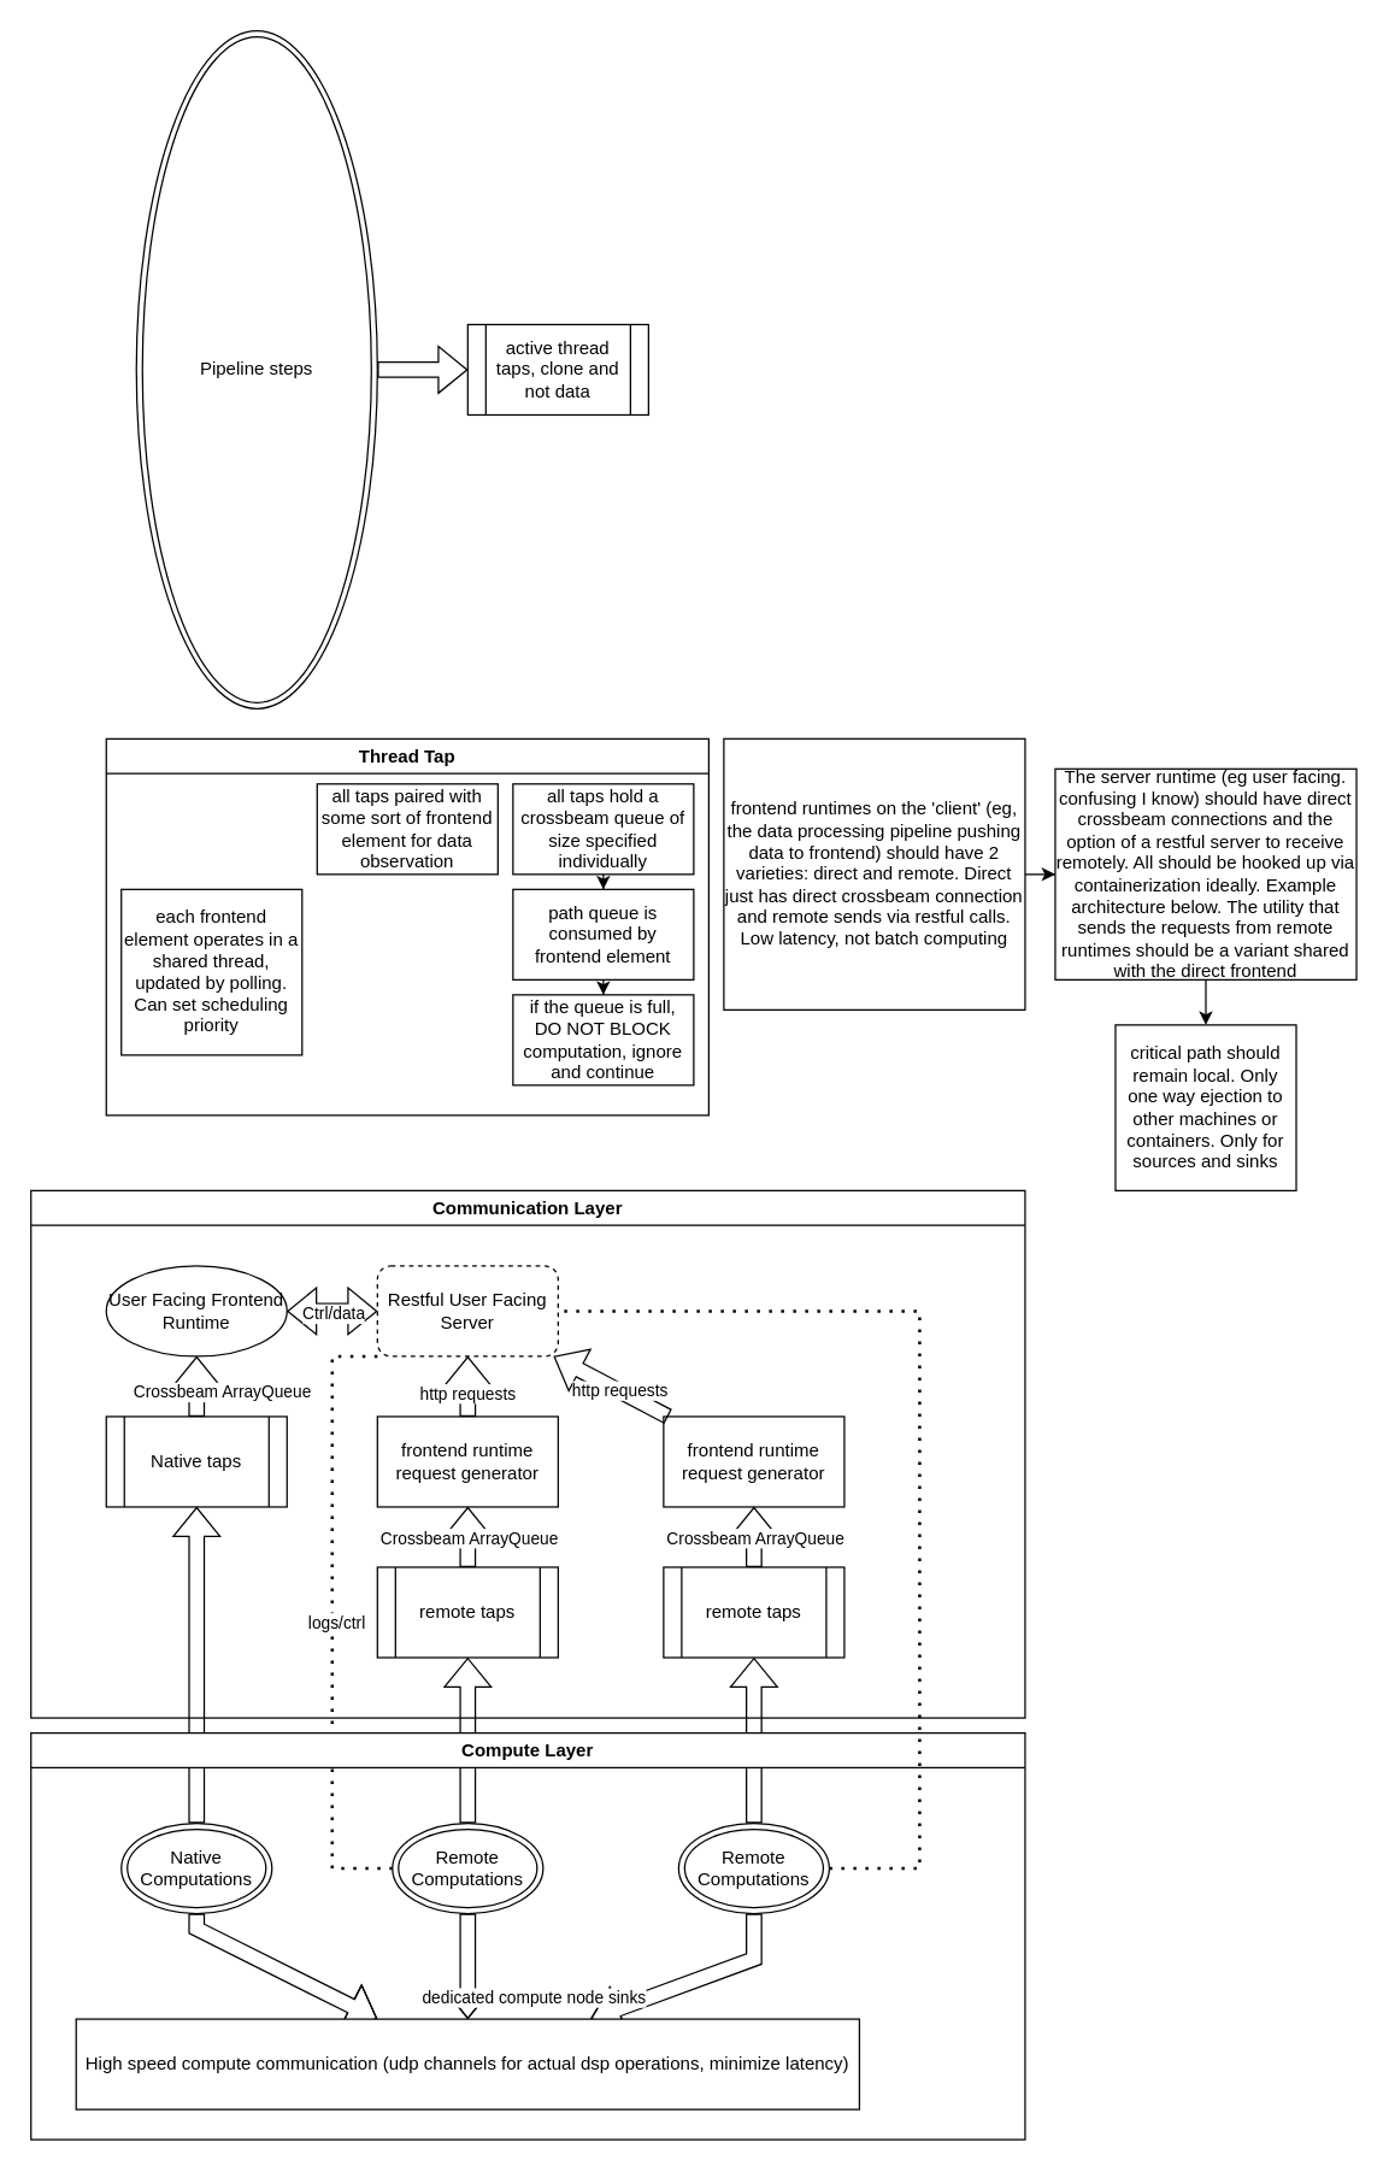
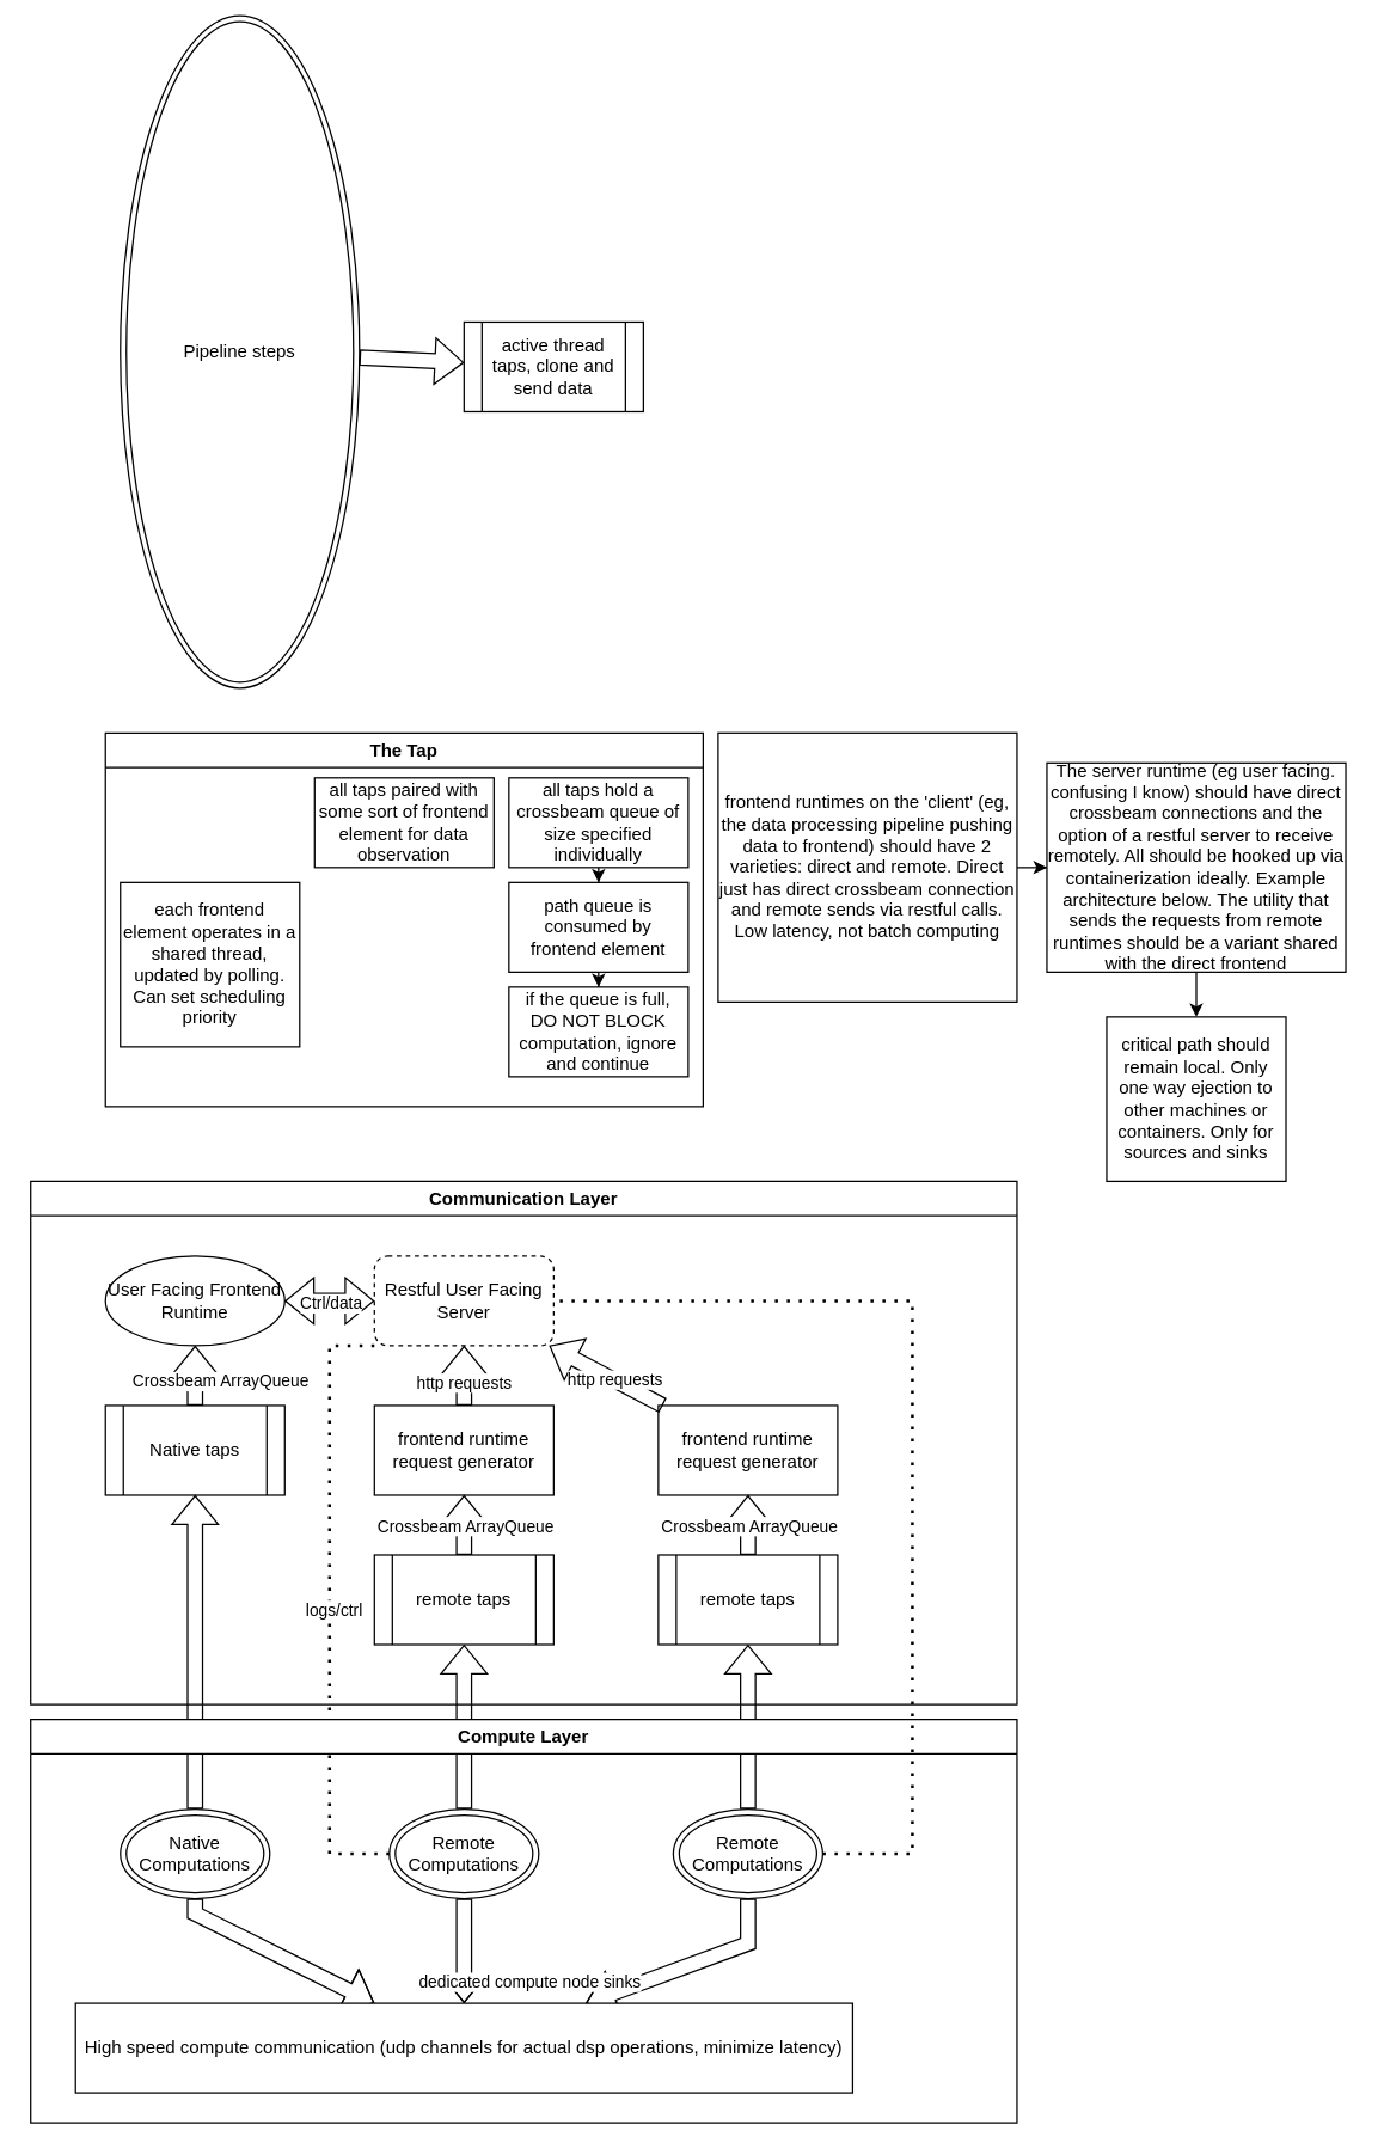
- <mxCell id="2" value="Pipeline steps" style="ellipse;shape=doubleEllipse;whiteSpace=wrap;html=1;" vertex="1" parent="1"><mxGeometry x="90" y="20" width="160" height="450" as="geometry" /></mxCell>
+ <mxCell id="2" value="Pipeline steps" style="ellipse;shape=doubleEllipse;whiteSpace=wrap;html=1;" vertex="1" parent="1"><mxGeometry x="80" y="10" width="160" height="450" as="geometry" /></mxCell>
- <mxCell id="3" value="active thread taps, clone and not data" style="shape=process;whiteSpace=wrap;html=1;backgroundOutline=1;" vertex="1" parent="1"><mxGeometry x="310" y="215" width="120" height="60" as="geometry" /></mxCell>
+ <mxCell id="3" value="active thread taps, clone and send data" style="shape=process;whiteSpace=wrap;html=1;backgroundOutline=1;" vertex="1" parent="1"><mxGeometry x="310" y="215" width="120" height="60" as="geometry" /></mxCell>
- <mxCell id="5" value="Thread Tap" style="swimlane;whiteSpace=wrap;html=1;" vertex="1" parent="1"><mxGeometry x="70" y="490" width="400" height="250" as="geometry" /></mxCell>
+ <mxCell id="5" value="The Tap" style="swimlane;whiteSpace=wrap;html=1;" vertex="1" parent="1"><mxGeometry x="70" y="490" width="400" height="250" as="geometry" /></mxCell>
